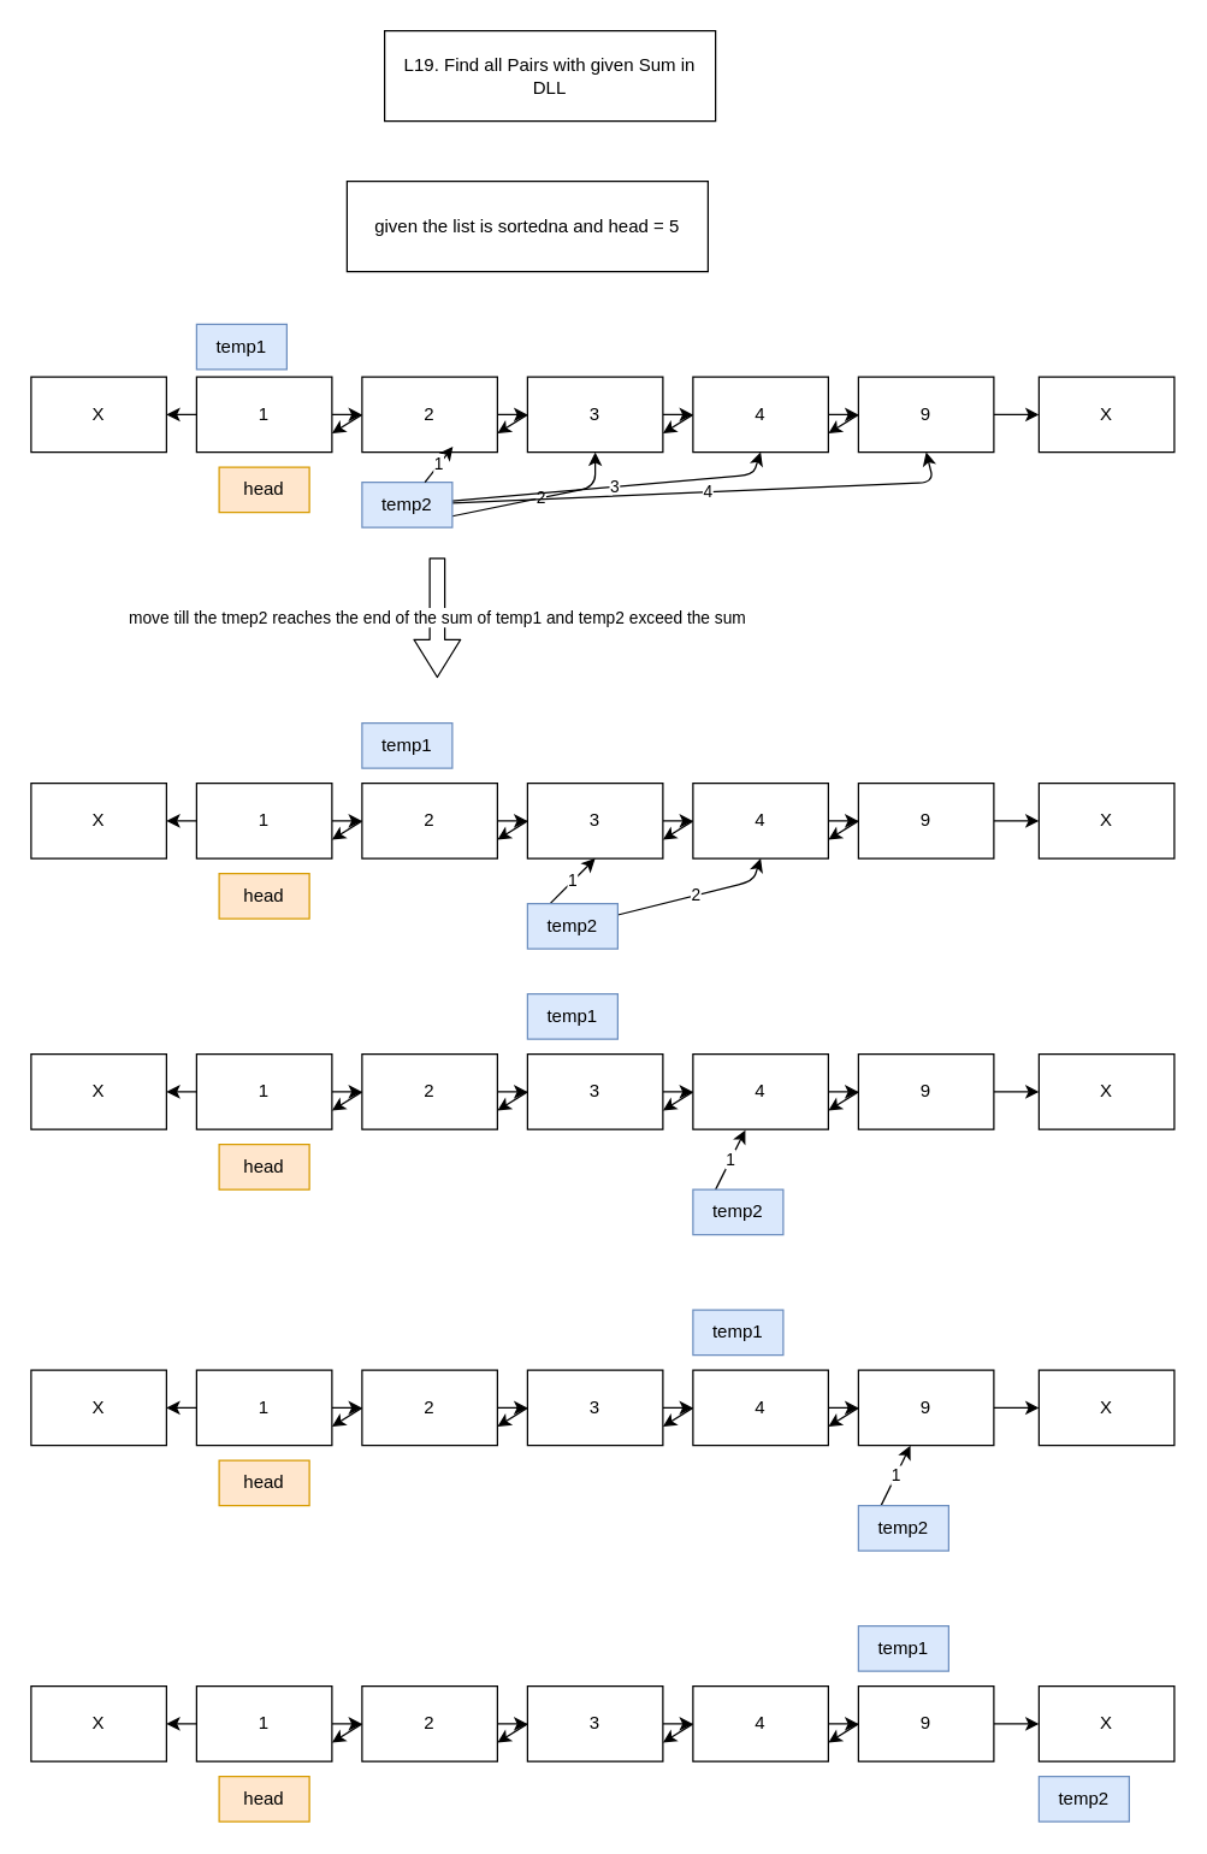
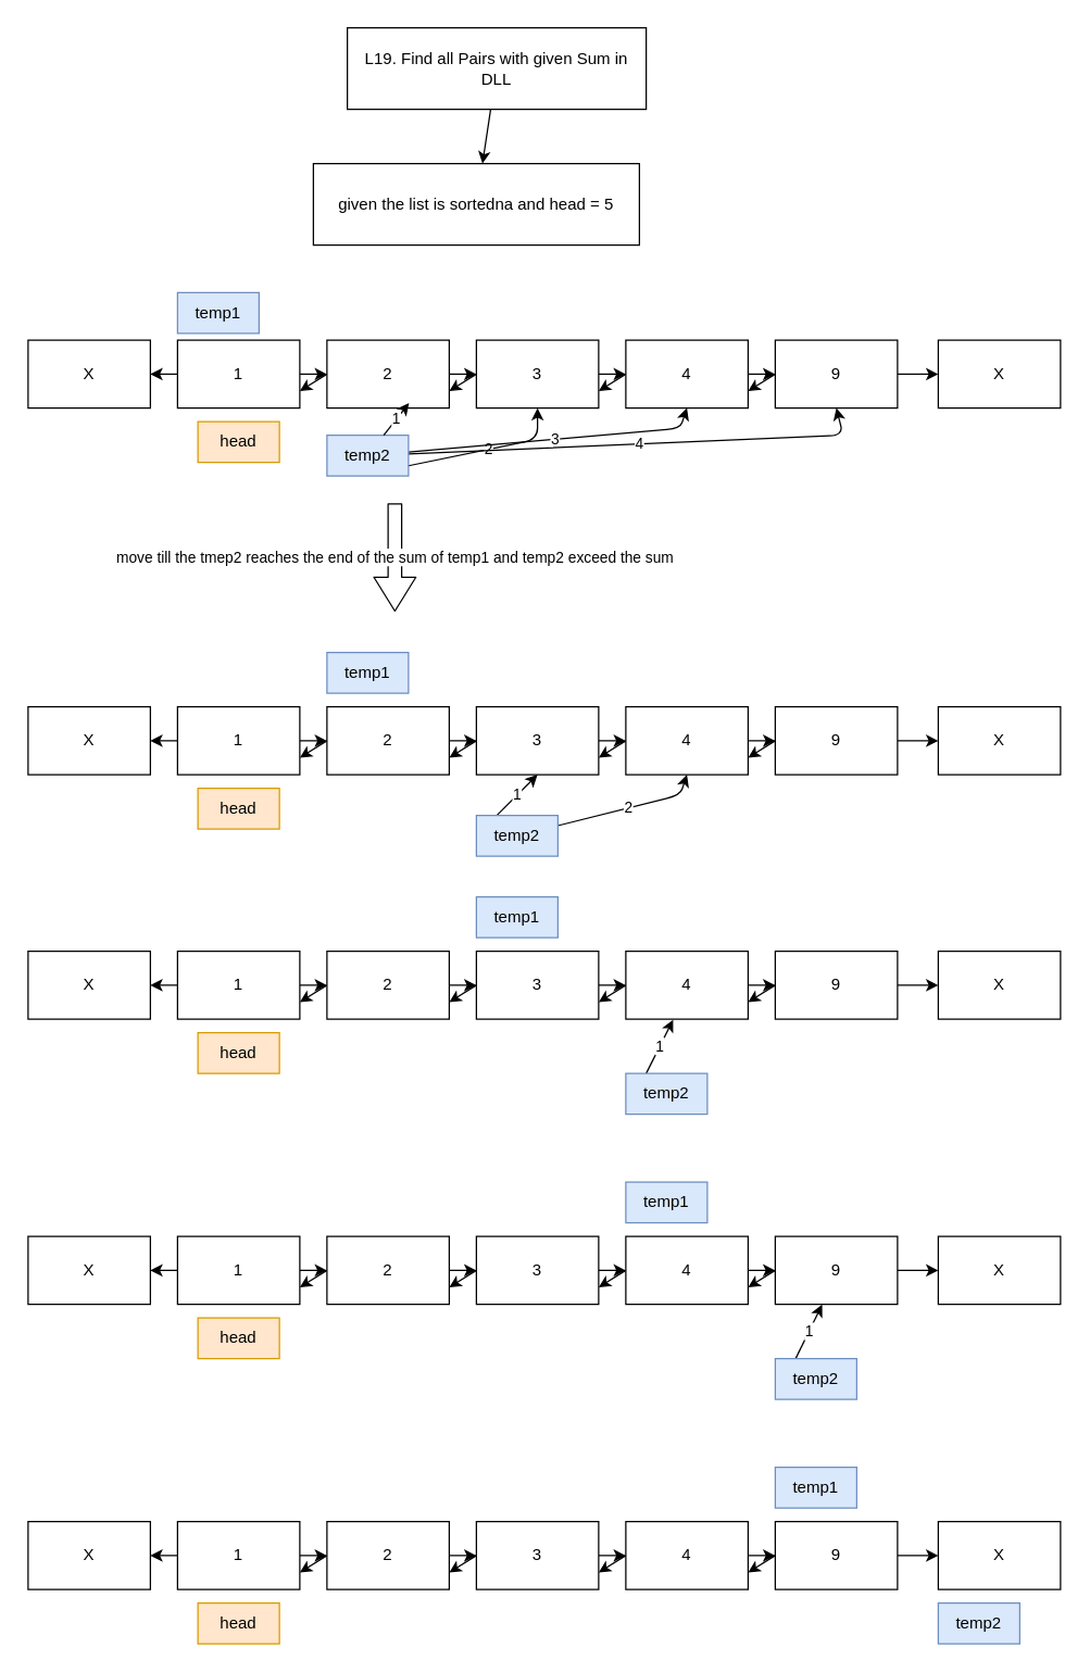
+ <mxCell id="2" value="" style="edgeStyle=none;html=1;" edge="1" parent="1" source="3" target="4"><mxGeometry relative="1" as="geometry" /></mxCell>
